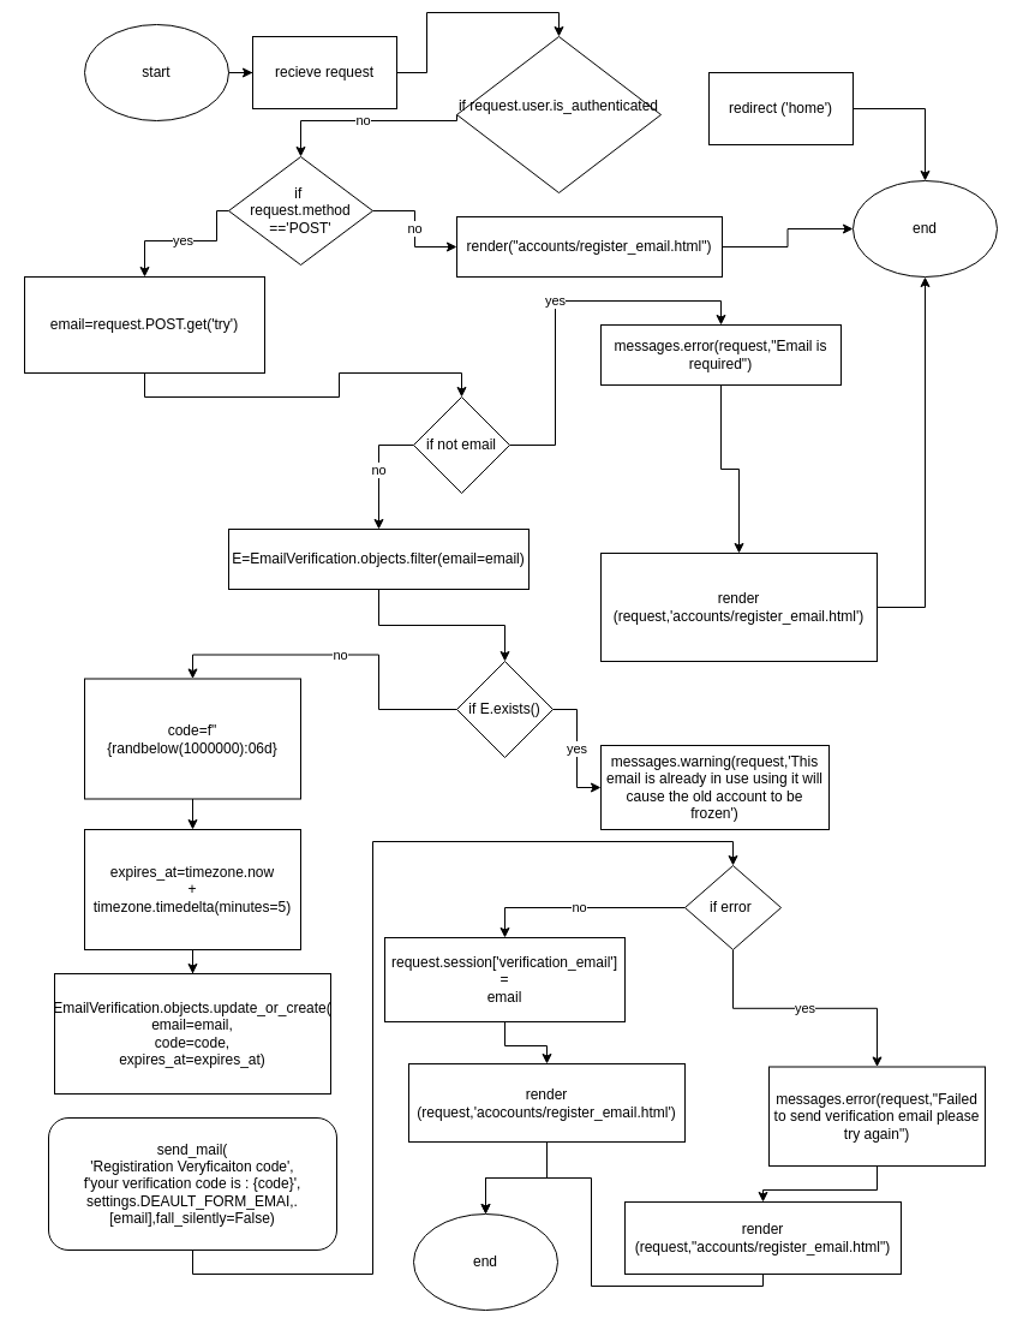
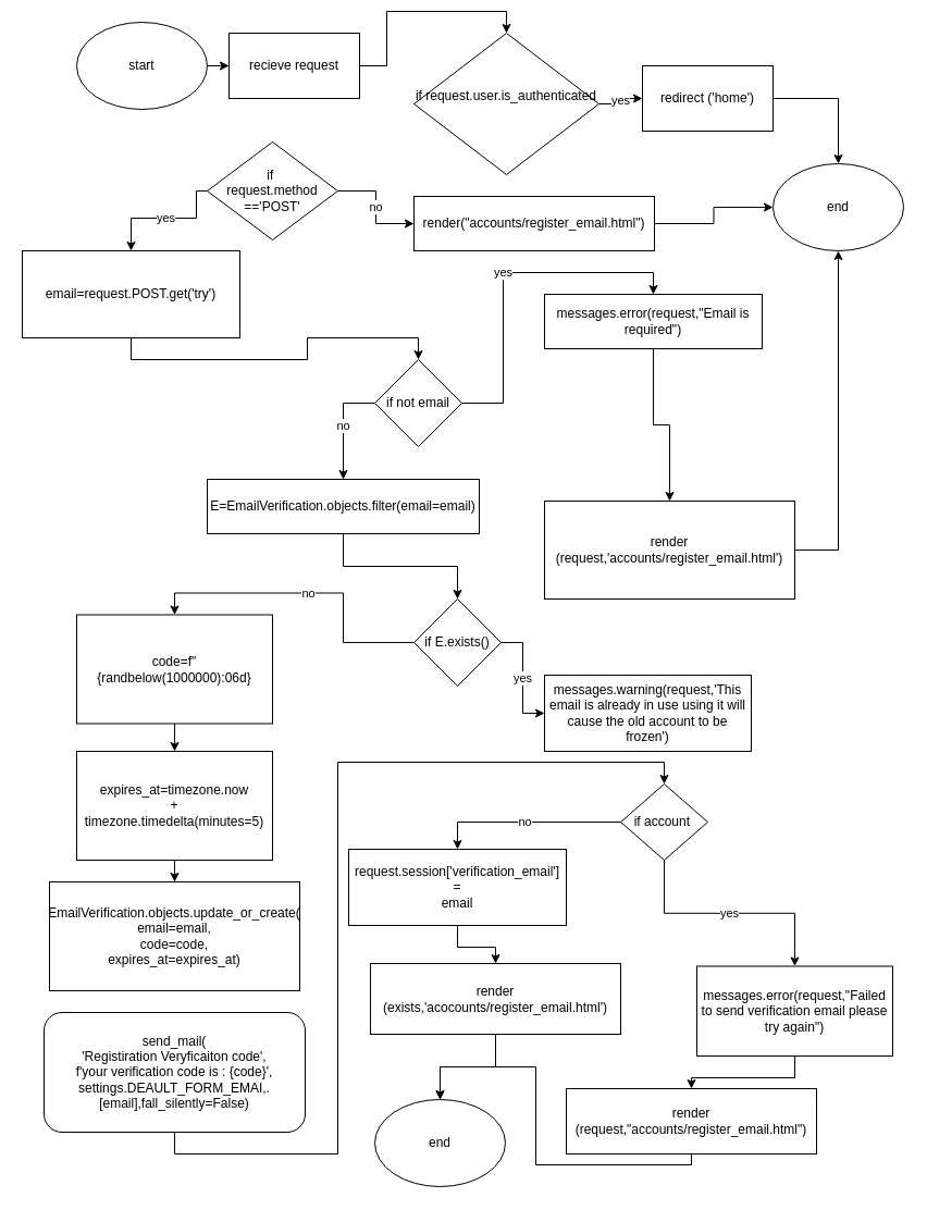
+ <mxCell id="7" value="yes" style="edgeStyle=orthogonalEdgeStyle;rounded=0;orthogonalLoop=1;jettySize=auto;html=1;exitX=1;exitY=0.5;exitDx=0;exitDy=0;entryX=0;entryY=0.5;entryDx=0;entryDy=0;" parent="1" source="9" target="11" edge="1"><mxGeometry relative="1" as="geometry" /></mxCell>
- <mxCell id="8" value="no" style="edgeStyle=orthogonalEdgeStyle;rounded=0;orthogonalLoop=1;jettySize=auto;html=1;exitX=0;exitY=0.5;exitDx=0;exitDy=0;entryX=0.5;entryY=0;entryDx=0;entryDy=0;" parent="1" source="9" target="14" edge="1"><mxGeometry relative="1" as="geometry"><Array as="points"><mxPoint x="380" y="100" /><mxPoint x="250" y="100" /></Array></mxGeometry></mxCell>
- <mxCell id="40" value="if error&amp;nbsp;" style="rhombus;whiteSpace=wrap;html=1;" parent="1" vertex="1"><mxGeometry x="570" y="720" width="80" height="70" as="geometry" /></mxCell>
+ <mxCell id="40" value="if account&amp;nbsp;" style="rhombus;whiteSpace=wrap;html=1;" parent="1" vertex="1"><mxGeometry x="570" y="720" width="80" height="70" as="geometry" /></mxCell>
- <mxCell id="48" value="render&lt;div&gt;(request,'acocounts/register_email.html')&lt;/div&gt;" style="whiteSpace=wrap;html=1;" parent="1" vertex="1"><mxGeometry x="340" y="885" width="230" height="65" as="geometry" /></mxCell>
+ <mxCell id="48" value="render&lt;div&gt;(exists,'acocounts/register_email.html')&lt;/div&gt;" style="whiteSpace=wrap;html=1;" parent="1" vertex="1"><mxGeometry x="340" y="885" width="230" height="65" as="geometry" /></mxCell>
